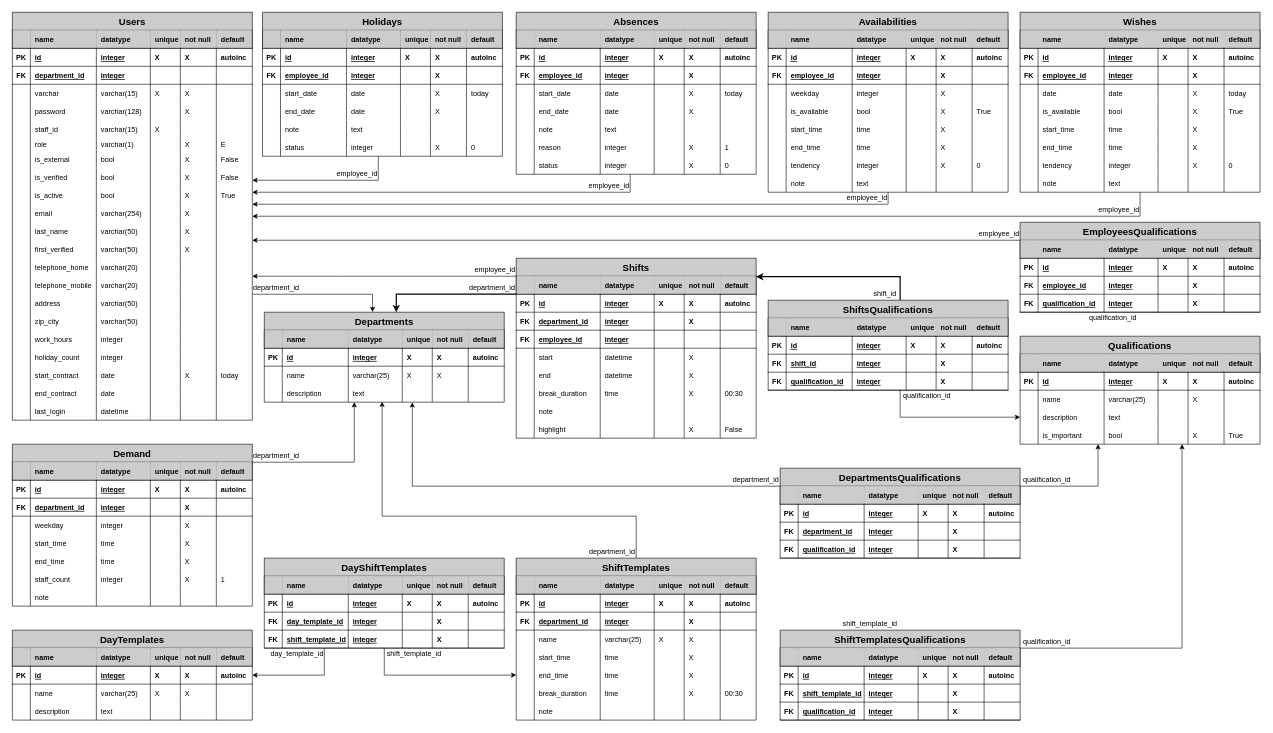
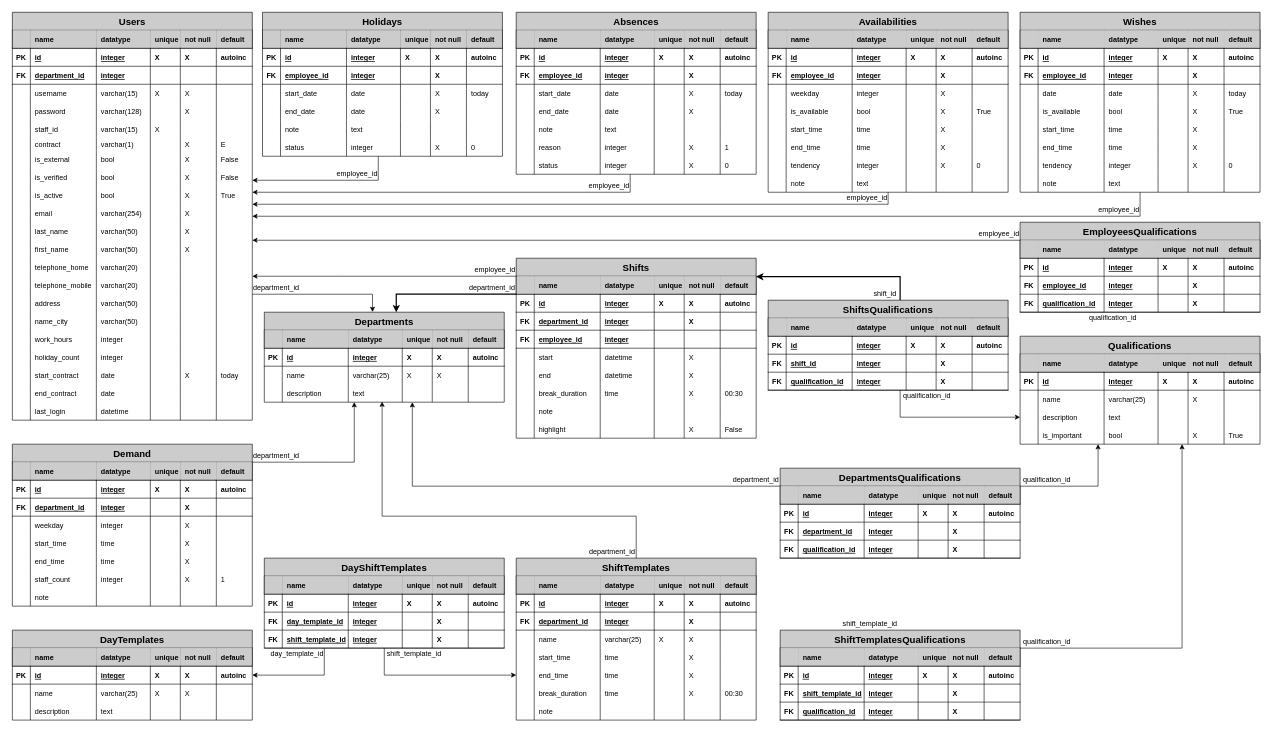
- <mxCell id="26" value="varchar" style="shape=partialRectangle;connectable=0;fillColor=none;top=0;left=0;bottom=0;right=0;align=left;spacingLeft=6;overflow=hidden;fontFamily=Helvetica;fontSize=12;swimlaneLine=1;" vertex="1" parent="24"><mxGeometry x="30" width="110" height="30" as="geometry"><mxRectangle width="110" height="30" as="alternateBounds" /></mxGeometry></mxCell>
+ <mxCell id="26" value="username" style="shape=partialRectangle;connectable=0;fillColor=none;top=0;left=0;bottom=0;right=0;align=left;spacingLeft=6;overflow=hidden;fontFamily=Helvetica;fontSize=12;swimlaneLine=1;" vertex="1" parent="24"><mxGeometry x="30" width="110" height="30" as="geometry"><mxRectangle width="110" height="30" as="alternateBounds" /></mxGeometry></mxCell>
- <mxCell id="47" value="role" style="shape=partialRectangle;connectable=0;fillColor=none;top=0;left=0;bottom=0;right=0;align=left;spacingLeft=6;overflow=hidden;fontFamily=Helvetica;fontSize=12;swimlaneLine=1;" vertex="1" parent="45"><mxGeometry x="30" width="110" height="20" as="geometry"><mxRectangle width="110" height="20" as="alternateBounds" /></mxGeometry></mxCell>
+ <mxCell id="47" value="contract" style="shape=partialRectangle;connectable=0;fillColor=none;top=0;left=0;bottom=0;right=0;align=left;spacingLeft=6;overflow=hidden;fontFamily=Helvetica;fontSize=12;swimlaneLine=1;" vertex="1" parent="45"><mxGeometry x="30" width="110" height="20" as="geometry"><mxRectangle width="110" height="20" as="alternateBounds" /></mxGeometry></mxCell>
- <mxCell id="89" value="first_verified" style="shape=partialRectangle;connectable=0;fillColor=none;top=0;left=0;bottom=0;right=0;align=left;spacingLeft=6;overflow=hidden;fontFamily=Helvetica;fontSize=12;swimlaneLine=1;" vertex="1" parent="87"><mxGeometry x="30" width="110" height="30" as="geometry"><mxRectangle width="110" height="30" as="alternateBounds" /></mxGeometry></mxCell>
+ <mxCell id="89" value="first_name" style="shape=partialRectangle;connectable=0;fillColor=none;top=0;left=0;bottom=0;right=0;align=left;spacingLeft=6;overflow=hidden;fontFamily=Helvetica;fontSize=12;swimlaneLine=1;" vertex="1" parent="87"><mxGeometry x="30" width="110" height="30" as="geometry"><mxRectangle width="110" height="30" as="alternateBounds" /></mxGeometry></mxCell>
- <mxCell id="117" value="zip_city" style="shape=partialRectangle;connectable=0;fillColor=none;top=0;left=0;bottom=0;right=0;align=left;spacingLeft=6;overflow=hidden;fontFamily=Helvetica;fontSize=12;swimlaneLine=1;" vertex="1" parent="115"><mxGeometry x="30" width="110" height="30" as="geometry"><mxRectangle width="110" height="30" as="alternateBounds" /></mxGeometry></mxCell>
+ <mxCell id="117" value="name_city" style="shape=partialRectangle;connectable=0;fillColor=none;top=0;left=0;bottom=0;right=0;align=left;spacingLeft=6;overflow=hidden;fontFamily=Helvetica;fontSize=12;swimlaneLine=1;" vertex="1" parent="115"><mxGeometry x="30" width="110" height="30" as="geometry"><mxRectangle width="110" height="30" as="alternateBounds" /></mxGeometry></mxCell>
